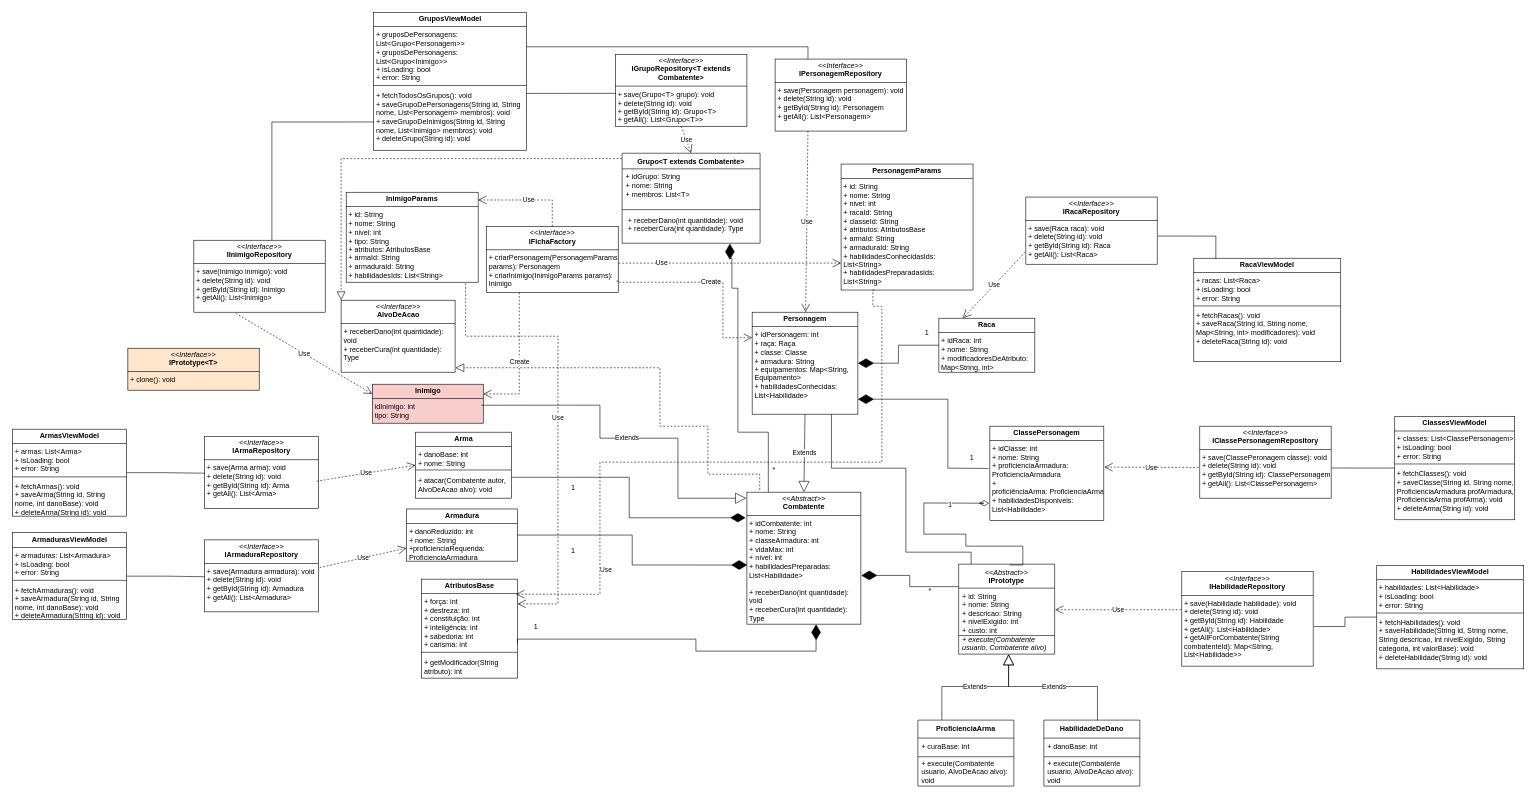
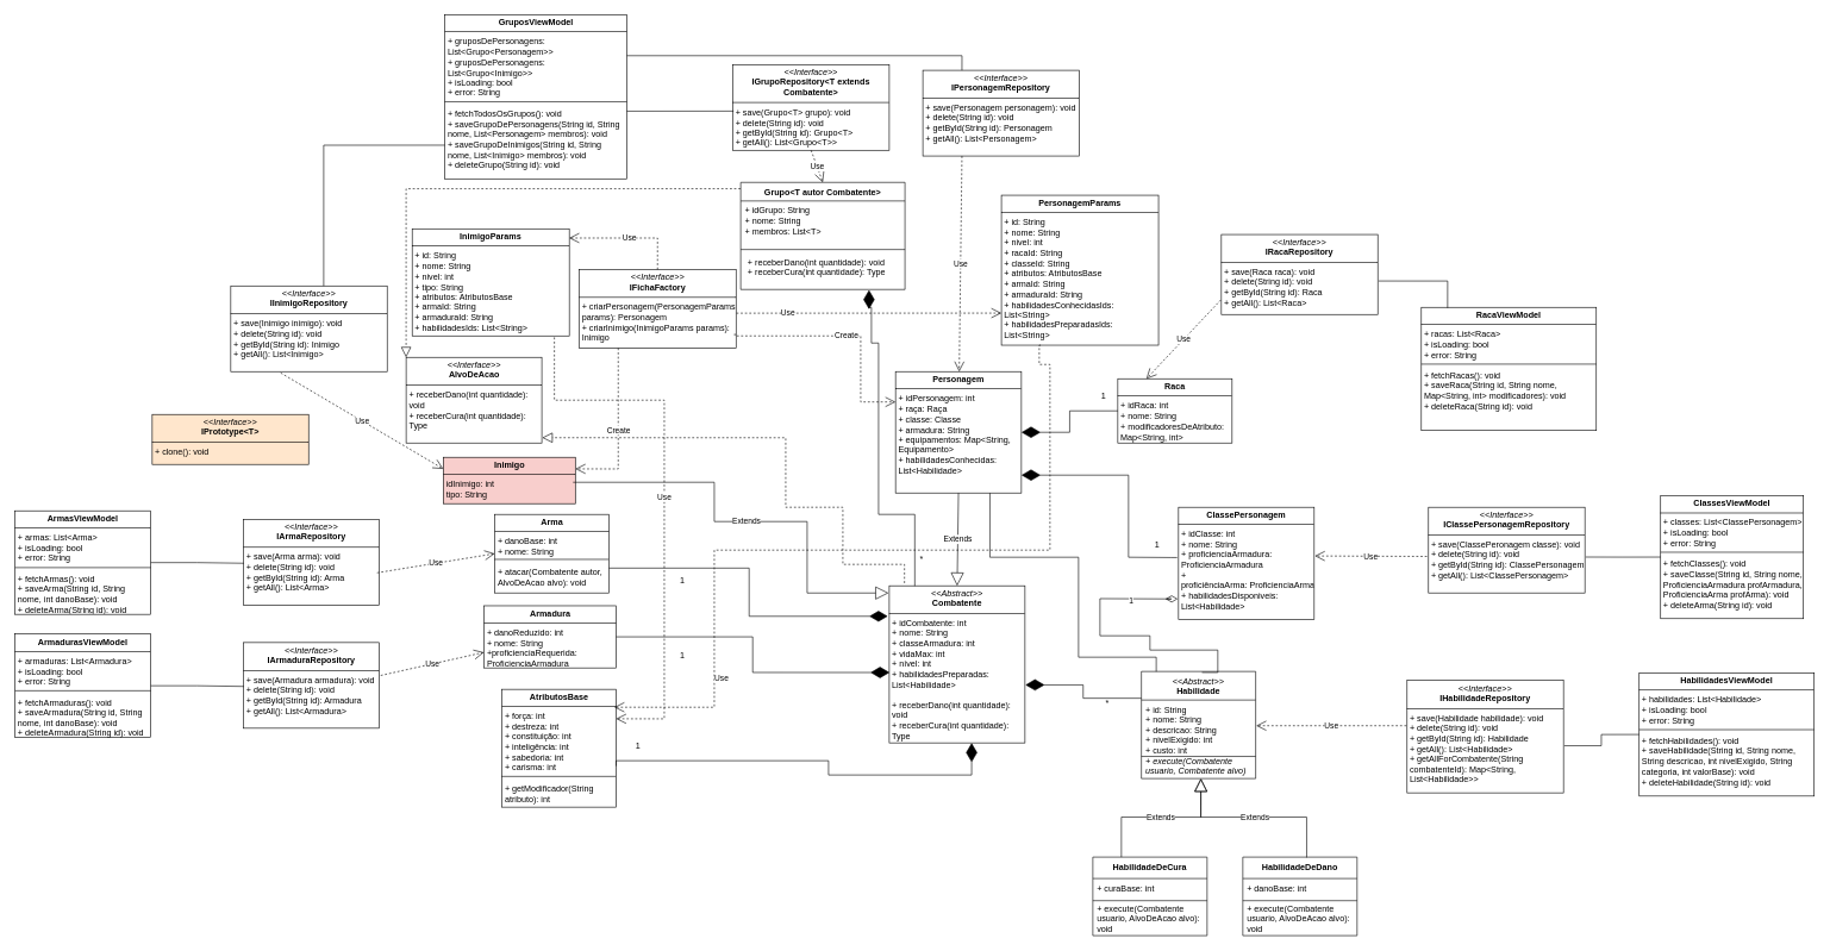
- <mxCell id="33" value="Grupo&amp;lt;T extends Combatente&amp;gt;" style="swimlane;fontStyle=1;align=center;verticalAlign=top;childLayout=stackLayout;horizontal=1;startSize=26;horizontalStack=0;resizeParent=1;resizeParentMax=0;resizeLast=0;collapsible=1;marginBottom=0;whiteSpace=wrap;html=1;" vertex="1" parent="1"><mxGeometry x="1036" y="255" width="230" height="150" as="geometry"><mxRectangle x="220" y="60" width="70" height="30" as="alternateBounds" /></mxGeometry></mxCell>
+ <mxCell id="33" value="Grupo&amp;lt;T autor Combatente&amp;gt;" style="swimlane;fontStyle=1;align=center;verticalAlign=top;childLayout=stackLayout;horizontal=1;startSize=26;horizontalStack=0;resizeParent=1;resizeParentMax=0;resizeLast=0;collapsible=1;marginBottom=0;whiteSpace=wrap;html=1;" vertex="1" parent="1"><mxGeometry x="1036" y="255" width="230" height="150" as="geometry"><mxRectangle x="220" y="60" width="70" height="30" as="alternateBounds" /></mxGeometry></mxCell>
- <mxCell id="17" value="&lt;i style=&quot;font-weight: 400;&quot;&gt;&amp;lt;&amp;lt;Abstract&amp;gt;&amp;gt;&lt;/i&gt;&lt;br&gt;IPrototype" style="swimlane;fontStyle=1;align=center;verticalAlign=top;childLayout=stackLayout;horizontal=1;startSize=40;horizontalStack=0;resizeParent=1;resizeParentMax=0;resizeLast=0;collapsible=1;marginBottom=0;whiteSpace=wrap;html=1;" vertex="1" parent="1"><mxGeometry x="1597" y="940" width="160" height="150" as="geometry" /></mxCell>
+ <mxCell id="17" value="&lt;i style=&quot;font-weight: 400;&quot;&gt;&amp;lt;&amp;lt;Abstract&amp;gt;&amp;gt;&lt;/i&gt;&lt;br&gt;Habilidade" style="swimlane;fontStyle=1;align=center;verticalAlign=top;childLayout=stackLayout;horizontal=1;startSize=40;horizontalStack=0;resizeParent=1;resizeParentMax=0;resizeLast=0;collapsible=1;marginBottom=0;whiteSpace=wrap;html=1;" vertex="1" parent="1"><mxGeometry x="1597" y="940" width="160" height="150" as="geometry" /></mxCell>
- <mxCell id="19" value="ProficienciaArma" style="swimlane;fontStyle=1;align=center;verticalAlign=top;childLayout=stackLayout;horizontal=1;startSize=30;horizontalStack=0;resizeParent=1;resizeParentMax=0;resizeLast=0;collapsible=1;marginBottom=0;whiteSpace=wrap;html=1;" vertex="1" parent="1"><mxGeometry x="1529" y="1200" width="160" height="110" as="geometry" /></mxCell>
+ <mxCell id="19" value="HabilidadeDeCura" style="swimlane;fontStyle=1;align=center;verticalAlign=top;childLayout=stackLayout;horizontal=1;startSize=30;horizontalStack=0;resizeParent=1;resizeParentMax=0;resizeLast=0;collapsible=1;marginBottom=0;whiteSpace=wrap;html=1;" vertex="1" parent="1"><mxGeometry x="1529" y="1200" width="160" height="110" as="geometry" /></mxCell>
